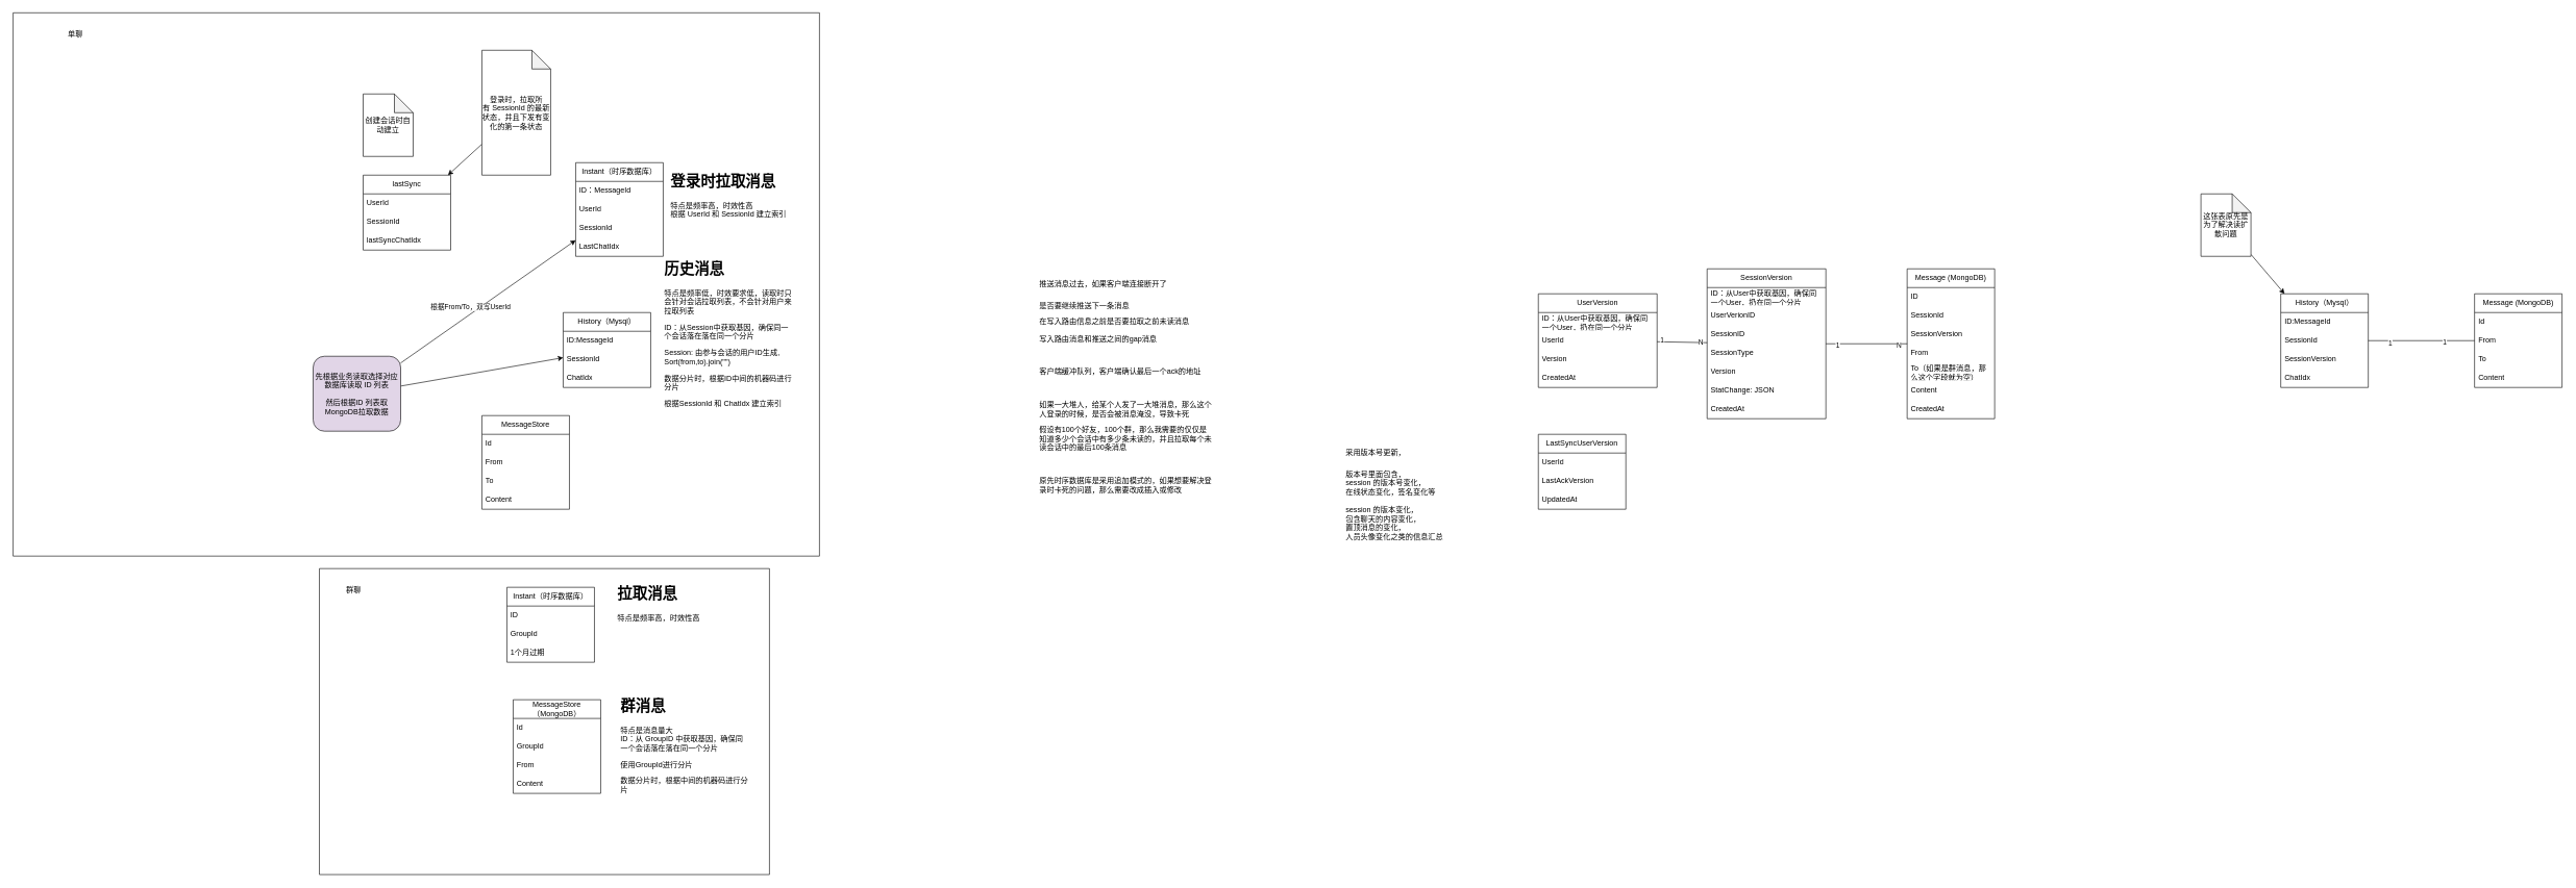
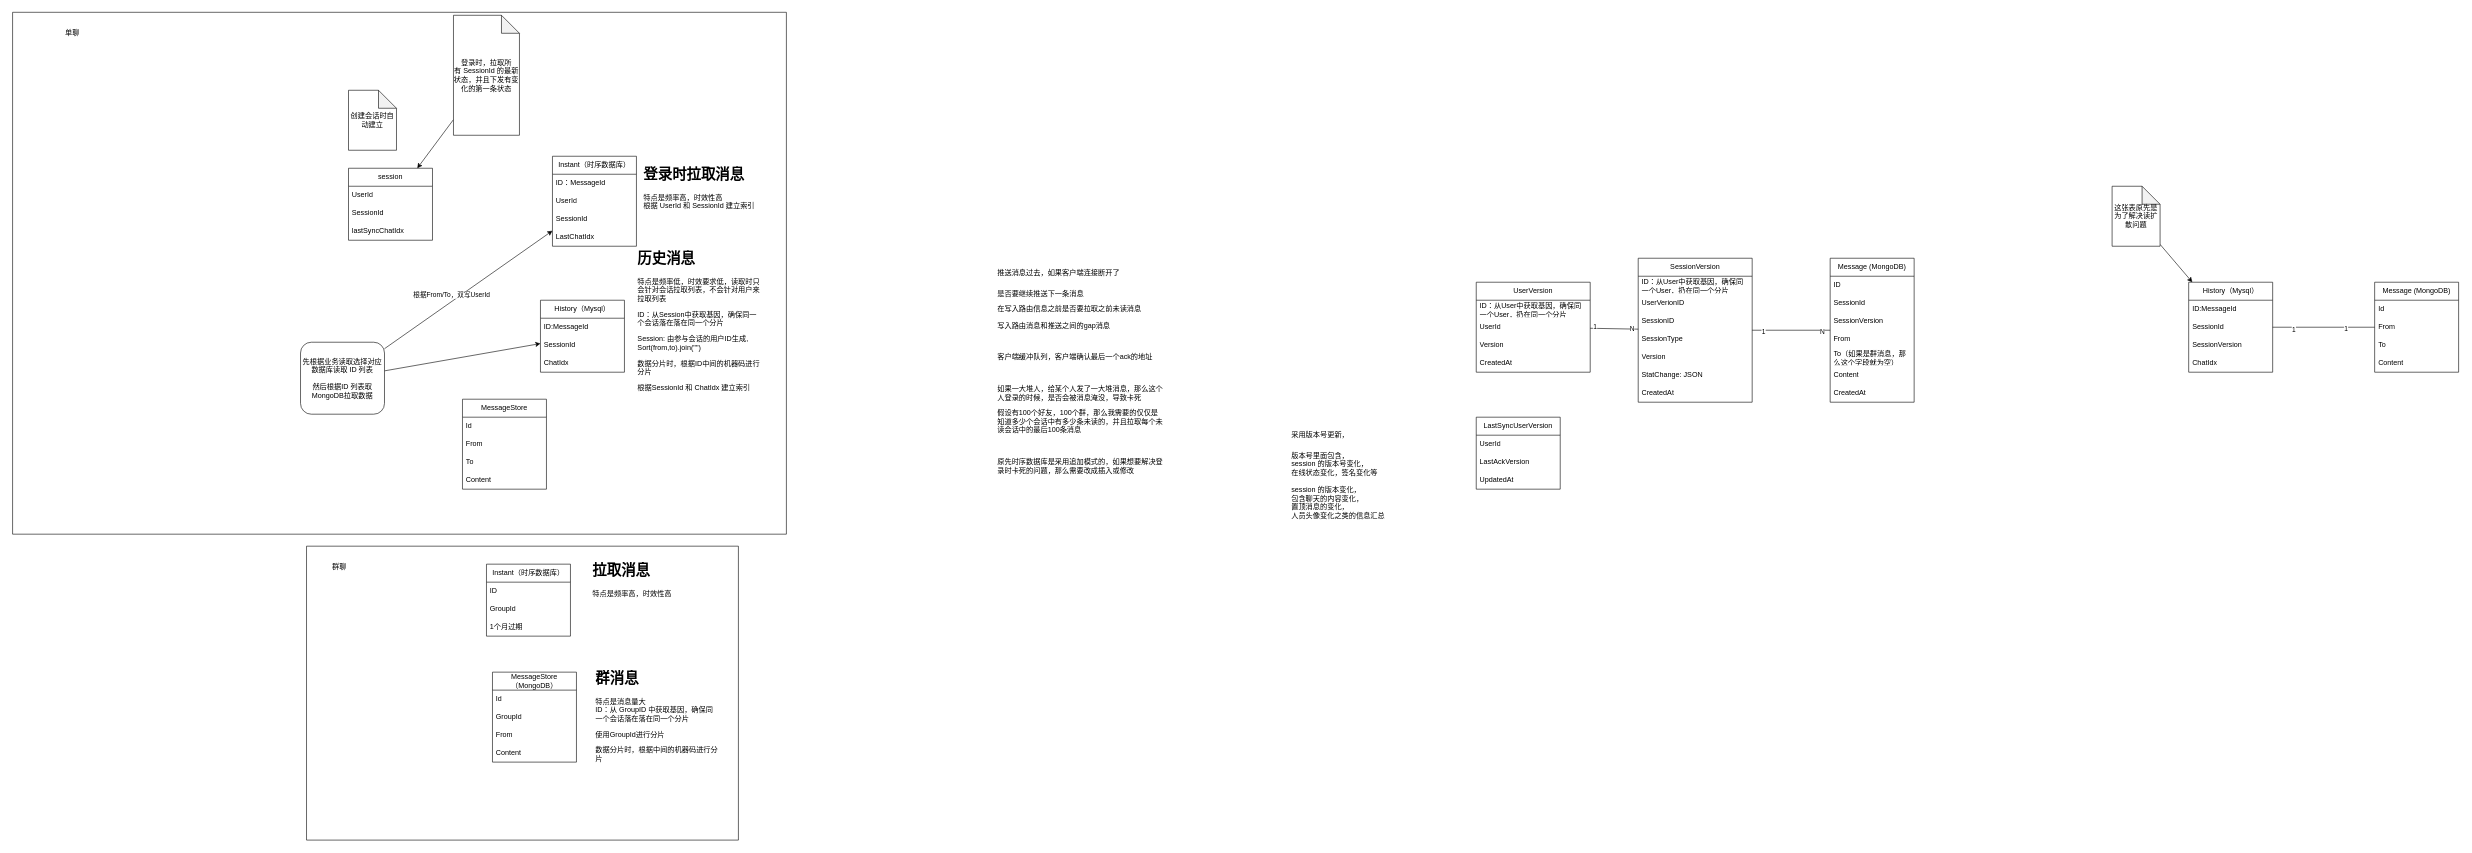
- <mxCell id="30" value="登录时，&lt;span style=&quot;color: rgb(0, 0, 0);&quot;&gt;拉取所有&amp;nbsp;&lt;/span&gt;SessionId 的最新状态，并且下发有变化的第一条状态" style="shape=note;whiteSpace=wrap;html=1;backgroundOutline=1;darkOpacity=0.05;" vertex="1" parent="2"><mxGeometry x="750" y="60" width="110" height="200" as="geometry" /></mxCell>
+ <mxCell id="30" value="登录时，&lt;span style=&quot;color: rgb(0, 0, 0);&quot;&gt;拉取所有&amp;nbsp;&lt;/span&gt;SessionId 的最新状态，并且下发有变化的第一条状态" style="shape=note;whiteSpace=wrap;html=1;backgroundOutline=1;darkOpacity=0.05;" vertex="1" parent="2"><mxGeometry x="735" y="5" width="110" height="200" as="geometry" /></mxCell>
- <mxCell id="22" value="lastSync" style="swimlane;fontStyle=0;childLayout=stackLayout;horizontal=1;startSize=30;horizontalStack=0;resizeParent=1;resizeParentMax=0;resizeLast=0;collapsible=1;marginBottom=0;whiteSpace=wrap;html=1;" vertex="1" parent="2"><mxGeometry x="560" y="260" width="140" height="120" as="geometry" /></mxCell>
+ <mxCell id="22" value="session" style="swimlane;fontStyle=0;childLayout=stackLayout;horizontal=1;startSize=30;horizontalStack=0;resizeParent=1;resizeParentMax=0;resizeLast=0;collapsible=1;marginBottom=0;whiteSpace=wrap;html=1;" vertex="1" parent="2"><mxGeometry x="560" y="260" width="140" height="120" as="geometry" /></mxCell>
- <mxCell id="16" value="先根据业务读取选择对应数据库读取 ID 列表&lt;div&gt;&lt;font color=&quot;#000000&quot;&gt;&lt;br&gt;&lt;/font&gt;然后根据ID 列表取MongoDB拉取数据&lt;/div&gt;" style="rounded=1;whiteSpace=wrap;html=1;fillColor=#e1d5e7;" parent="2" vertex="1"><mxGeometry x="480" y="550" width="140" height="120" as="geometry" /></mxCell>
+ <mxCell id="16" value="先根据业务读取选择对应数据库读取 ID 列表&lt;div&gt;&lt;font color=&quot;#000000&quot;&gt;&lt;br&gt;&lt;/font&gt;然后根据ID 列表取MongoDB拉取数据&lt;/div&gt;" style="rounded=1;whiteSpace=wrap;html=1;" parent="2" vertex="1"><mxGeometry x="480" y="550" width="140" height="120" as="geometry" /></mxCell>
